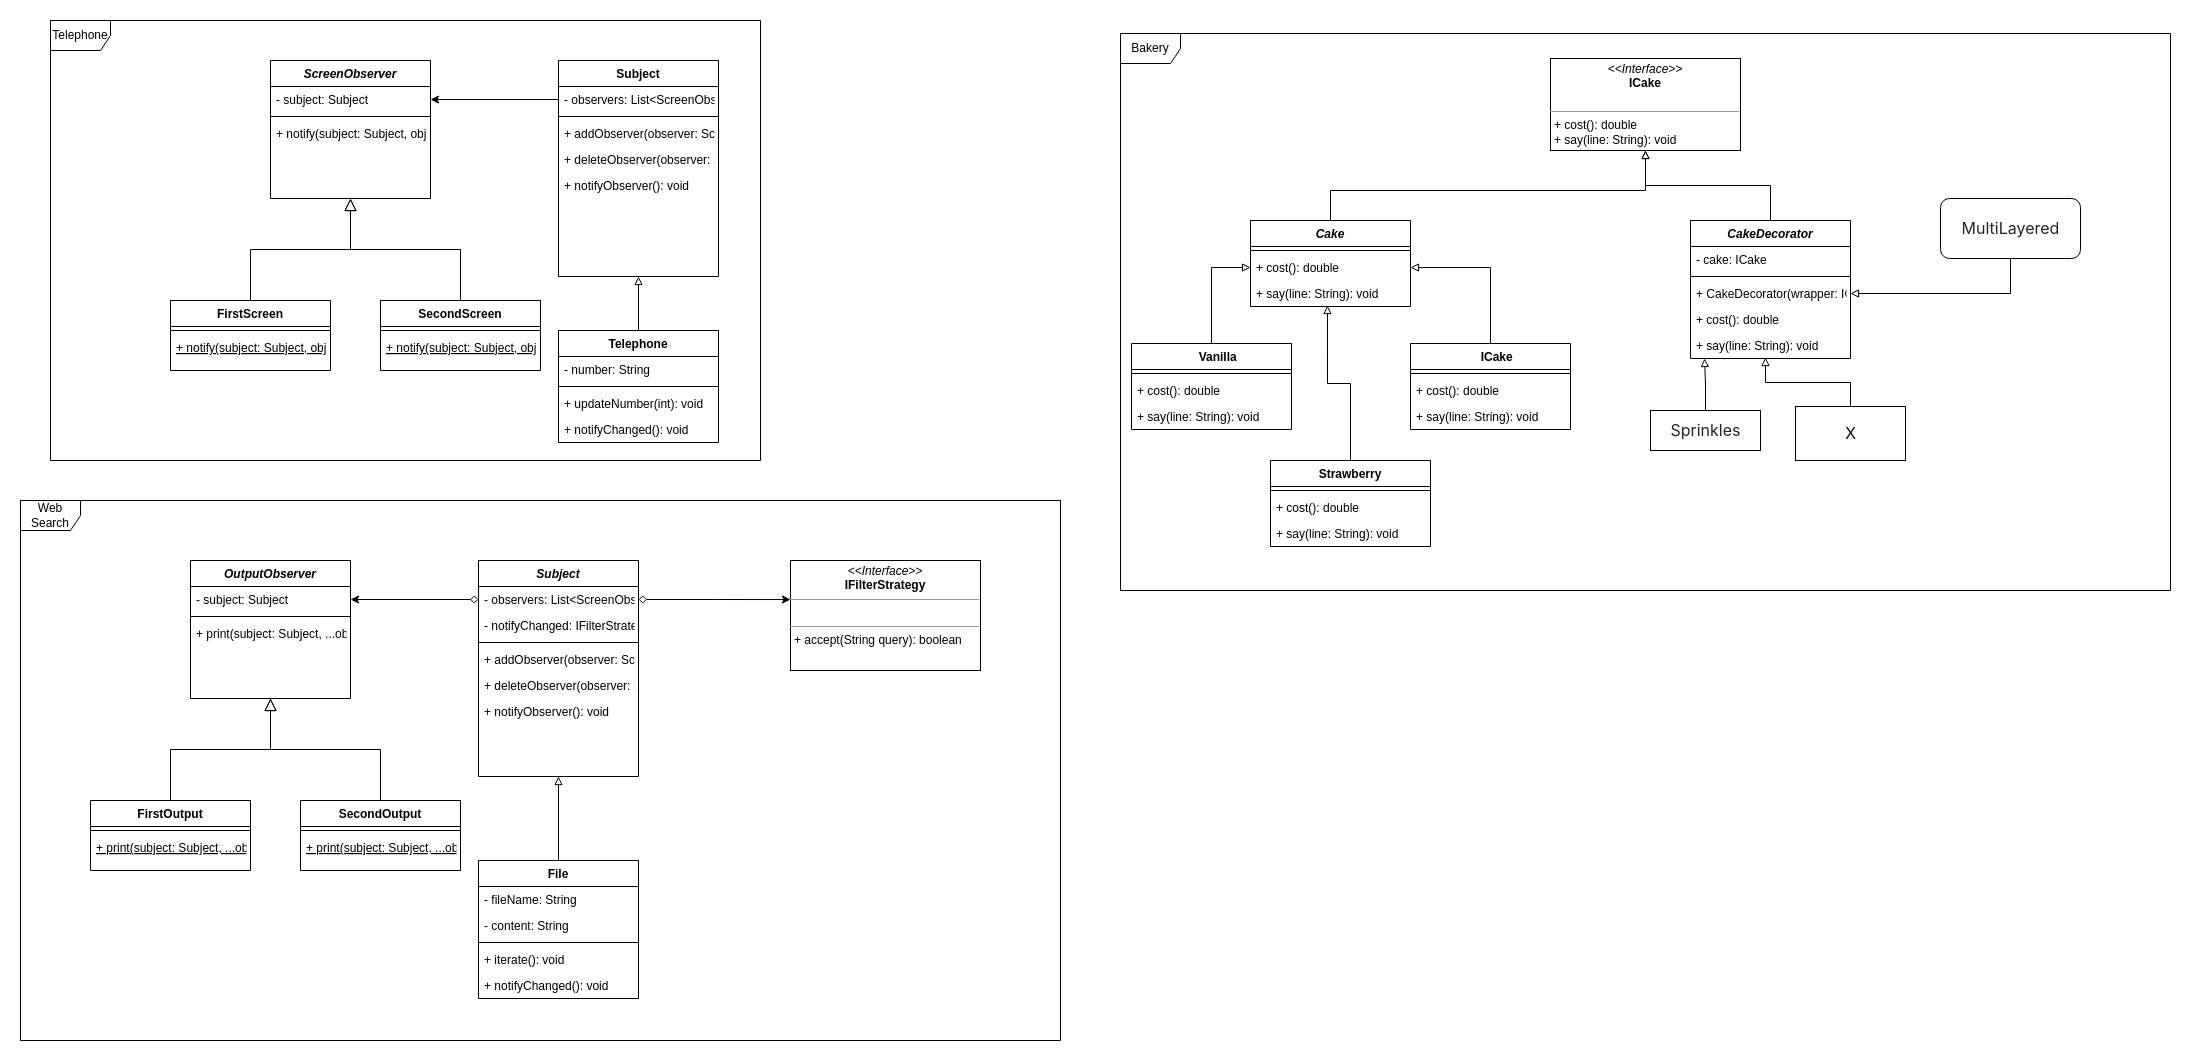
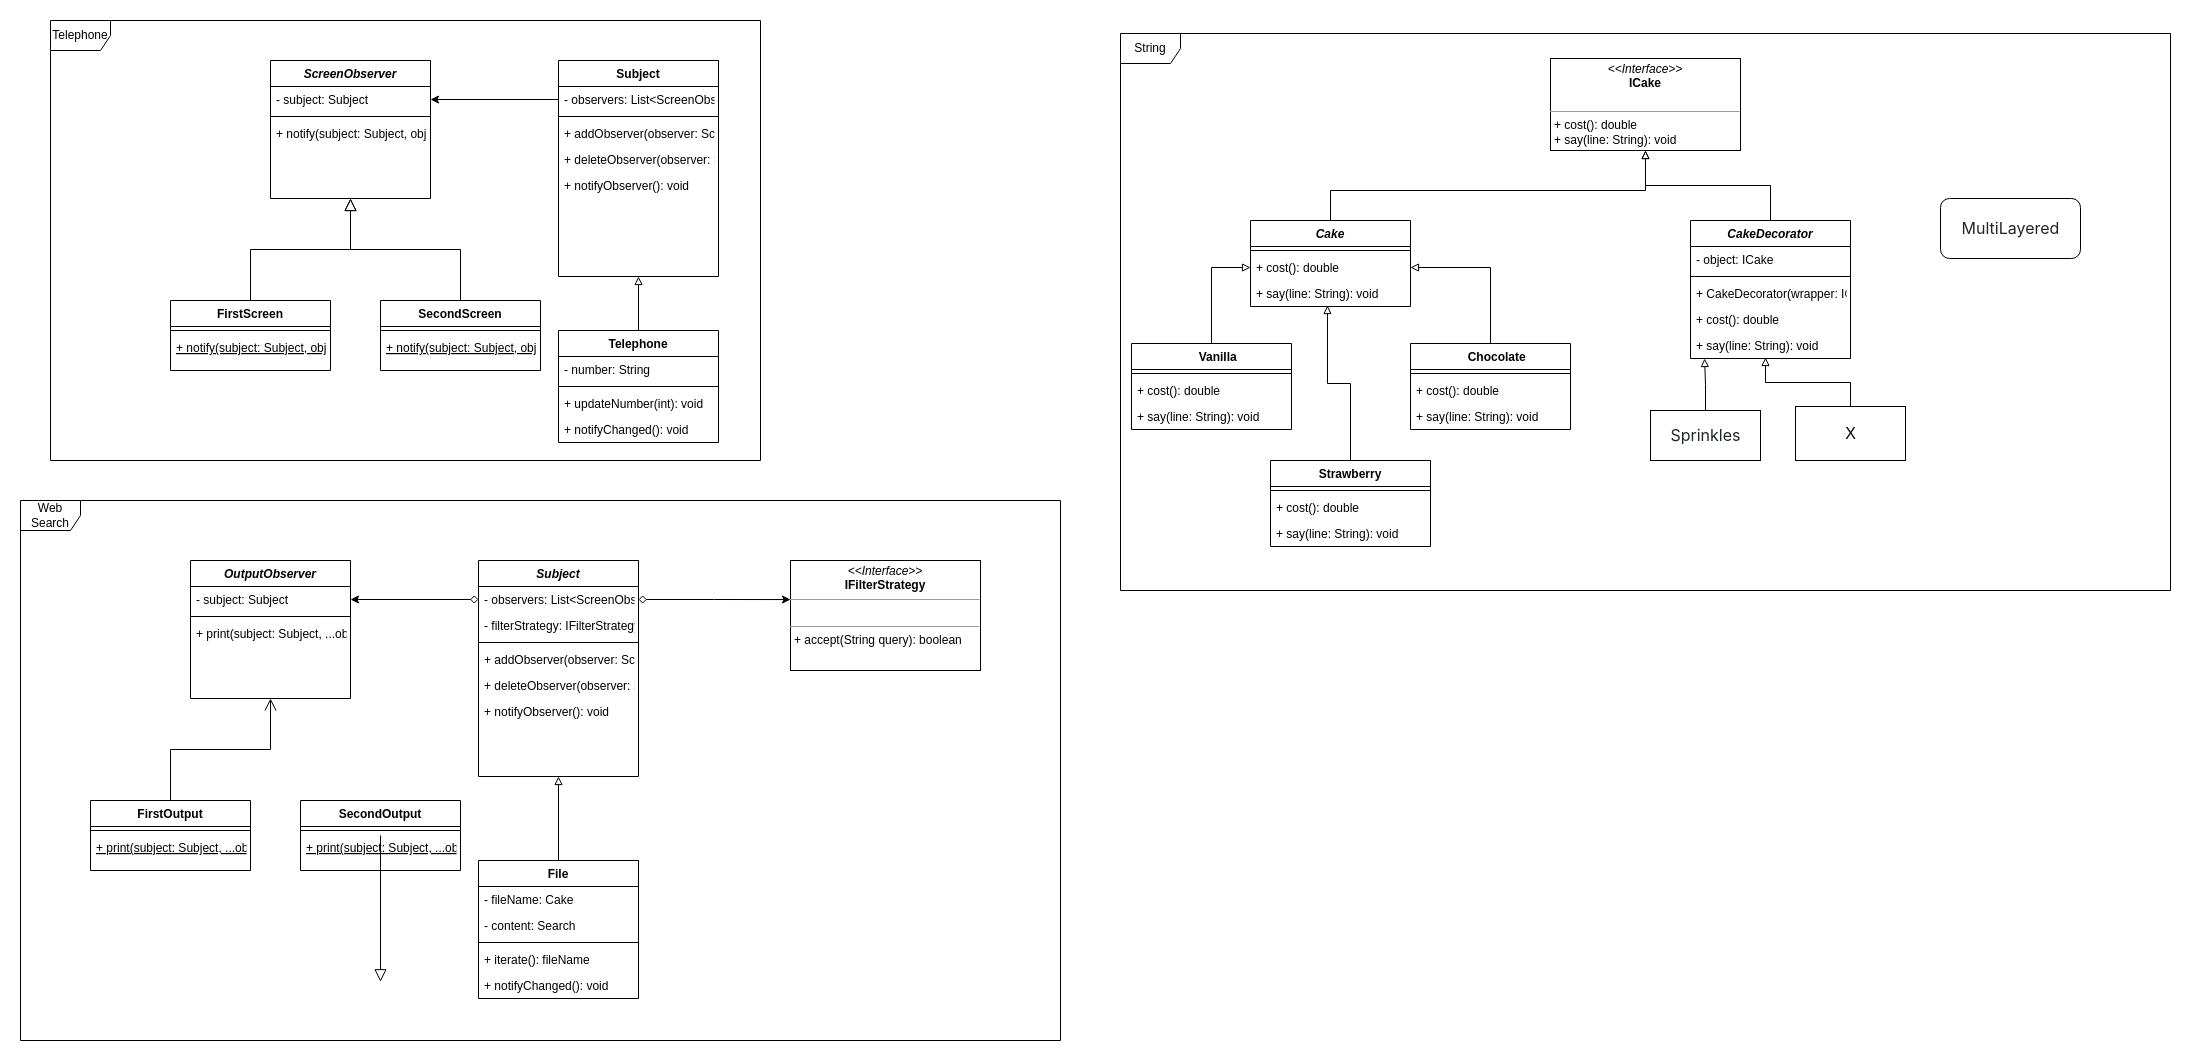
- <mxCell id="58" value="Bakery" style="shape=umlFrame;whiteSpace=wrap;html=1;" vertex="1" parent="1"><mxGeometry x="1120" y="33" width="1050" height="557" as="geometry" /></mxCell>
+ <mxCell id="58" value="String" style="shape=umlFrame;whiteSpace=wrap;html=1;" vertex="1" parent="1"><mxGeometry x="1120" y="33" width="1050" height="557" as="geometry" /></mxCell>
- <mxCell id="67" value="- cake: ICake" style="text;strokeColor=none;fillColor=none;align=left;verticalAlign=top;spacingLeft=4;spacingRight=4;overflow=hidden;rotatable=0;points=[[0,0.5],[1,0.5]];portConstraint=eastwest;" vertex="1" parent="66"><mxGeometry y="26" width="160" height="26" as="geometry" /></mxCell>
+ <mxCell id="67" value="- object: ICake" style="text;strokeColor=none;fillColor=none;align=left;verticalAlign=top;spacingLeft=4;spacingRight=4;overflow=hidden;rotatable=0;points=[[0,0.5],[1,0.5]];portConstraint=eastwest;" vertex="1" parent="66"><mxGeometry y="26" width="160" height="26" as="geometry" /></mxCell>
- <mxCell id="72" style="edgeStyle=orthogonalEdgeStyle;rounded=0;orthogonalLoop=1;jettySize=auto;html=1;fontSize=16;startArrow=none;startFill=0;endArrow=block;endFill=0;" edge="1" parent="1" source="73" target="69"><mxGeometry relative="1" as="geometry" /></mxCell>
- <mxCell id="61" value="    ICake" style="swimlane;fontStyle=1;align=center;verticalAlign=top;childLayout=stackLayout;horizontal=1;startSize=26;horizontalStack=0;resizeParent=1;resizeParentMax=0;resizeLast=0;collapsible=1;marginBottom=0;" vertex="1" parent="1"><mxGeometry x="1410" y="343" width="160" height="86" as="geometry" /></mxCell>
+ <mxCell id="61" value="    Chocolate" style="swimlane;fontStyle=1;align=center;verticalAlign=top;childLayout=stackLayout;horizontal=1;startSize=26;horizontalStack=0;resizeParent=1;resizeParentMax=0;resizeLast=0;collapsible=1;marginBottom=0;" vertex="1" parent="1"><mxGeometry x="1410" y="343" width="160" height="86" as="geometry" /></mxCell>
- <mxCell id="75" value="&lt;span style=&quot;color: rgb(33, 37, 41); font-family: -apple-system, BlinkMacSystemFont, &amp;quot;Segoe UI&amp;quot;, Roboto, &amp;quot;Helvetica Neue&amp;quot;, Arial, &amp;quot;Noto Sans&amp;quot;, &amp;quot;Liberation Sans&amp;quot;, sans-serif, &amp;quot;Apple Color Emoji&amp;quot;, &amp;quot;Segoe UI Emoji&amp;quot;, &amp;quot;Segoe UI Symbol&amp;quot;, &amp;quot;Noto Color Emoji&amp;quot;; font-size: 16px; text-align: left; background-color: rgb(255, 255, 255);&quot;&gt;Sprinkles&lt;/span&gt;" style="html=1;" vertex="1" parent="1"><mxGeometry x="1650" y="410" width="110" height="40" as="geometry" /></mxCell>
+ <mxCell id="75" value="&lt;span style=&quot;color: rgb(33, 37, 41); font-family: -apple-system, BlinkMacSystemFont, &amp;quot;Segoe UI&amp;quot;, Roboto, &amp;quot;Helvetica Neue&amp;quot;, Arial, &amp;quot;Noto Sans&amp;quot;, &amp;quot;Liberation Sans&amp;quot;, sans-serif, &amp;quot;Apple Color Emoji&amp;quot;, &amp;quot;Segoe UI Emoji&amp;quot;, &amp;quot;Segoe UI Symbol&amp;quot;, &amp;quot;Noto Color Emoji&amp;quot;; font-size: 16px; text-align: left; background-color: rgb(255, 255, 255);&quot;&gt;Sprinkles&lt;/span&gt;" style="html=1;" vertex="1" parent="1"><mxGeometry x="1650" y="410" width="110" height="50" as="geometry" /></mxCell>
- <mxCell id="44" value="- notifyChanged: IFilterStrategy" style="text;align=left;verticalAlign=top;spacingLeft=4;spacingRight=4;overflow=hidden;rotatable=0;points=[[0,0.5],[1,0.5]];portConstraint=eastwest;" vertex="1" parent="42"><mxGeometry y="52" width="160" height="26" as="geometry" /></mxCell>
+ <mxCell id="44" value="- filterStrategy: IFilterStrategy" style="text;align=left;verticalAlign=top;spacingLeft=4;spacingRight=4;overflow=hidden;rotatable=0;points=[[0,0.5],[1,0.5]];portConstraint=eastwest;" vertex="1" parent="42"><mxGeometry y="52" width="160" height="26" as="geometry" /></mxCell>
- <mxCell id="37" value="" style="endArrow=block;endSize=10;endFill=0;shadow=0;strokeWidth=1;rounded=0;edgeStyle=elbowEdgeStyle;elbow=vertical;" parent="1" source="34" target="30" edge="1"><mxGeometry width="160" relative="1" as="geometry"><mxPoint x="170" y="643" as="sourcePoint" /><mxPoint x="170" y="643" as="targetPoint" /></mxGeometry></mxCell>
+ <mxCell id="37" value="" style="endArrow=open;endSize=10;endFill=0;shadow=0;strokeWidth=1;rounded=0;edgeStyle=elbowEdgeStyle;elbow=vertical;" parent="1" source="34" target="30" edge="1"><mxGeometry width="160" relative="1" as="geometry"><mxPoint x="170" y="643" as="sourcePoint" /><mxPoint x="170" y="643" as="targetPoint" /></mxGeometry></mxCell>
- <mxCell id="41" value="" style="endArrow=block;endSize=10;endFill=0;shadow=0;strokeWidth=1;rounded=0;edgeStyle=elbowEdgeStyle;elbow=vertical;" parent="1" source="38" target="30" edge="1"><mxGeometry width="160" relative="1" as="geometry"><mxPoint x="180" y="813" as="sourcePoint" /><mxPoint x="280" y="711" as="targetPoint" /></mxGeometry></mxCell>
+ <mxCell id="41" value="" style="endArrow=block;endSize=10;endFill=0;shadow=0;strokeWidth=1;rounded=0;edgeStyle=elbowEdgeStyle;elbow=vertical;" parent="1" source="38" target="28" edge="1"><mxGeometry width="160" relative="1" as="geometry"><mxPoint x="180" y="813" as="sourcePoint" /><mxPoint x="280" y="711" as="targetPoint" /></mxGeometry></mxCell>
- <mxCell id="52" value="- fileName: String&#10;" style="text;strokeColor=none;fillColor=none;align=left;verticalAlign=top;spacingLeft=4;spacingRight=4;overflow=hidden;rotatable=0;points=[[0,0.5],[1,0.5]];portConstraint=eastwest;" parent="51" vertex="1"><mxGeometry y="26" width="160" height="26" as="geometry" /></mxCell>
+ <mxCell id="52" value="- fileName: Cake&#10;" style="text;strokeColor=none;fillColor=none;align=left;verticalAlign=top;spacingLeft=4;spacingRight=4;overflow=hidden;rotatable=0;points=[[0,0.5],[1,0.5]];portConstraint=eastwest;" parent="51" vertex="1"><mxGeometry y="26" width="160" height="26" as="geometry" /></mxCell>
- <mxCell id="53" value="- content: String&#10;" style="text;strokeColor=none;fillColor=none;align=left;verticalAlign=top;spacingLeft=4;spacingRight=4;overflow=hidden;rotatable=0;points=[[0,0.5],[1,0.5]];portConstraint=eastwest;" parent="51" vertex="1"><mxGeometry y="52" width="160" height="26" as="geometry" /></mxCell>
+ <mxCell id="53" value="- content: Search&#10;" style="text;strokeColor=none;fillColor=none;align=left;verticalAlign=top;spacingLeft=4;spacingRight=4;overflow=hidden;rotatable=0;points=[[0,0.5],[1,0.5]];portConstraint=eastwest;" parent="51" vertex="1"><mxGeometry y="52" width="160" height="26" as="geometry" /></mxCell>
- <mxCell id="55" value="+ iterate(): void" style="text;strokeColor=none;fillColor=none;align=left;verticalAlign=top;spacingLeft=4;spacingRight=4;overflow=hidden;rotatable=0;points=[[0,0.5],[1,0.5]];portConstraint=eastwest;" parent="51" vertex="1"><mxGeometry y="86" width="160" height="26" as="geometry" /></mxCell>
+ <mxCell id="55" value="+ iterate(): fileName" style="text;strokeColor=none;fillColor=none;align=left;verticalAlign=top;spacingLeft=4;spacingRight=4;overflow=hidden;rotatable=0;points=[[0,0.5],[1,0.5]];portConstraint=eastwest;" parent="51" vertex="1"><mxGeometry y="86" width="160" height="26" as="geometry" /></mxCell>
